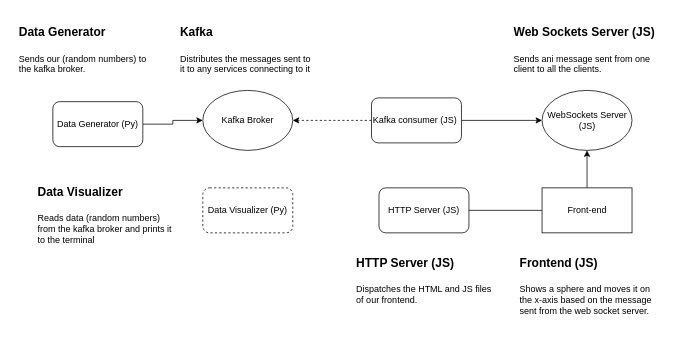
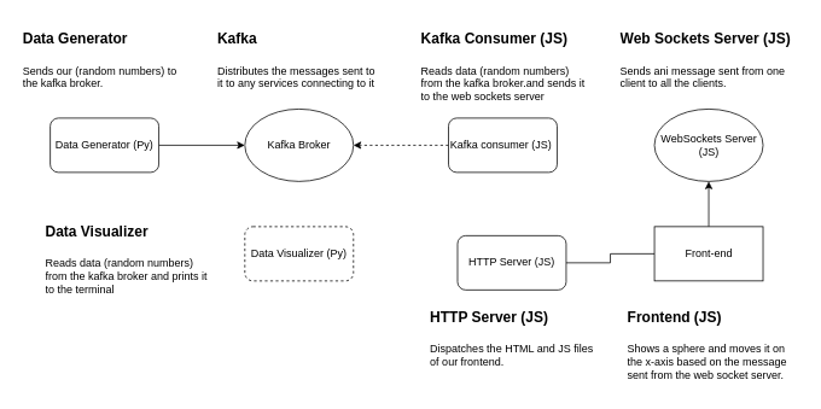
+ <mxCell id="16" value="&lt;h1&gt;&lt;font style=&quot;font-size: 16px&quot;&gt;Kafka Consumer (JS)&lt;/font&gt;&lt;/h1&gt;&lt;p&gt;Reads data (random numbers) from the kafka broker.and sends it to the web sockets server&lt;/p&gt;" style="text;html=1;strokeColor=none;fillColor=none;spacing=5;spacingTop=-20;whiteSpace=wrap;overflow=hidden;rounded=0;" vertex="1" parent="1"><mxGeometry x="460" y="20" width="190" height="100" as="geometry" /></mxCell>
- <mxCell id="7" style="edgeStyle=orthogonalEdgeStyle;rounded=0;orthogonalLoop=1;jettySize=auto;html=1;exitX=1;exitY=0.5;exitDx=0;exitDy=0;entryX=0;entryY=0.5;entryDx=0;entryDy=0;" edge="1" parent="1" source="8" target="9"><mxGeometry relative="1" as="geometry" /></mxCell>
- <mxCell id="3" value="Data Generator (Py)" style="rounded=1;whiteSpace=wrap;html=1;" vertex="1" parent="1"><mxGeometry x="70" y="135" width="120" height="60" as="geometry" /></mxCell>
+ <mxCell id="3" value="Data Generator (Py)" style="rounded=1;whiteSpace=wrap;html=1;" vertex="1" parent="1"><mxGeometry y="130" width="120" height="60" as="geometry" x="55" /></mxCell>
- <mxCell id="11" value="HTTP Server (JS)" style="rounded=1;whiteSpace=wrap;html=1;" vertex="1" parent="1"><mxGeometry x="505" y="250" width="120" height="60" as="geometry" /></mxCell>
+ <mxCell id="11" value="HTTP Server (JS)" style="rounded=1;whiteSpace=wrap;html=1;" vertex="1" parent="1"><mxGeometry x="505" y="260" width="120" height="60" as="geometry" /></mxCell>
